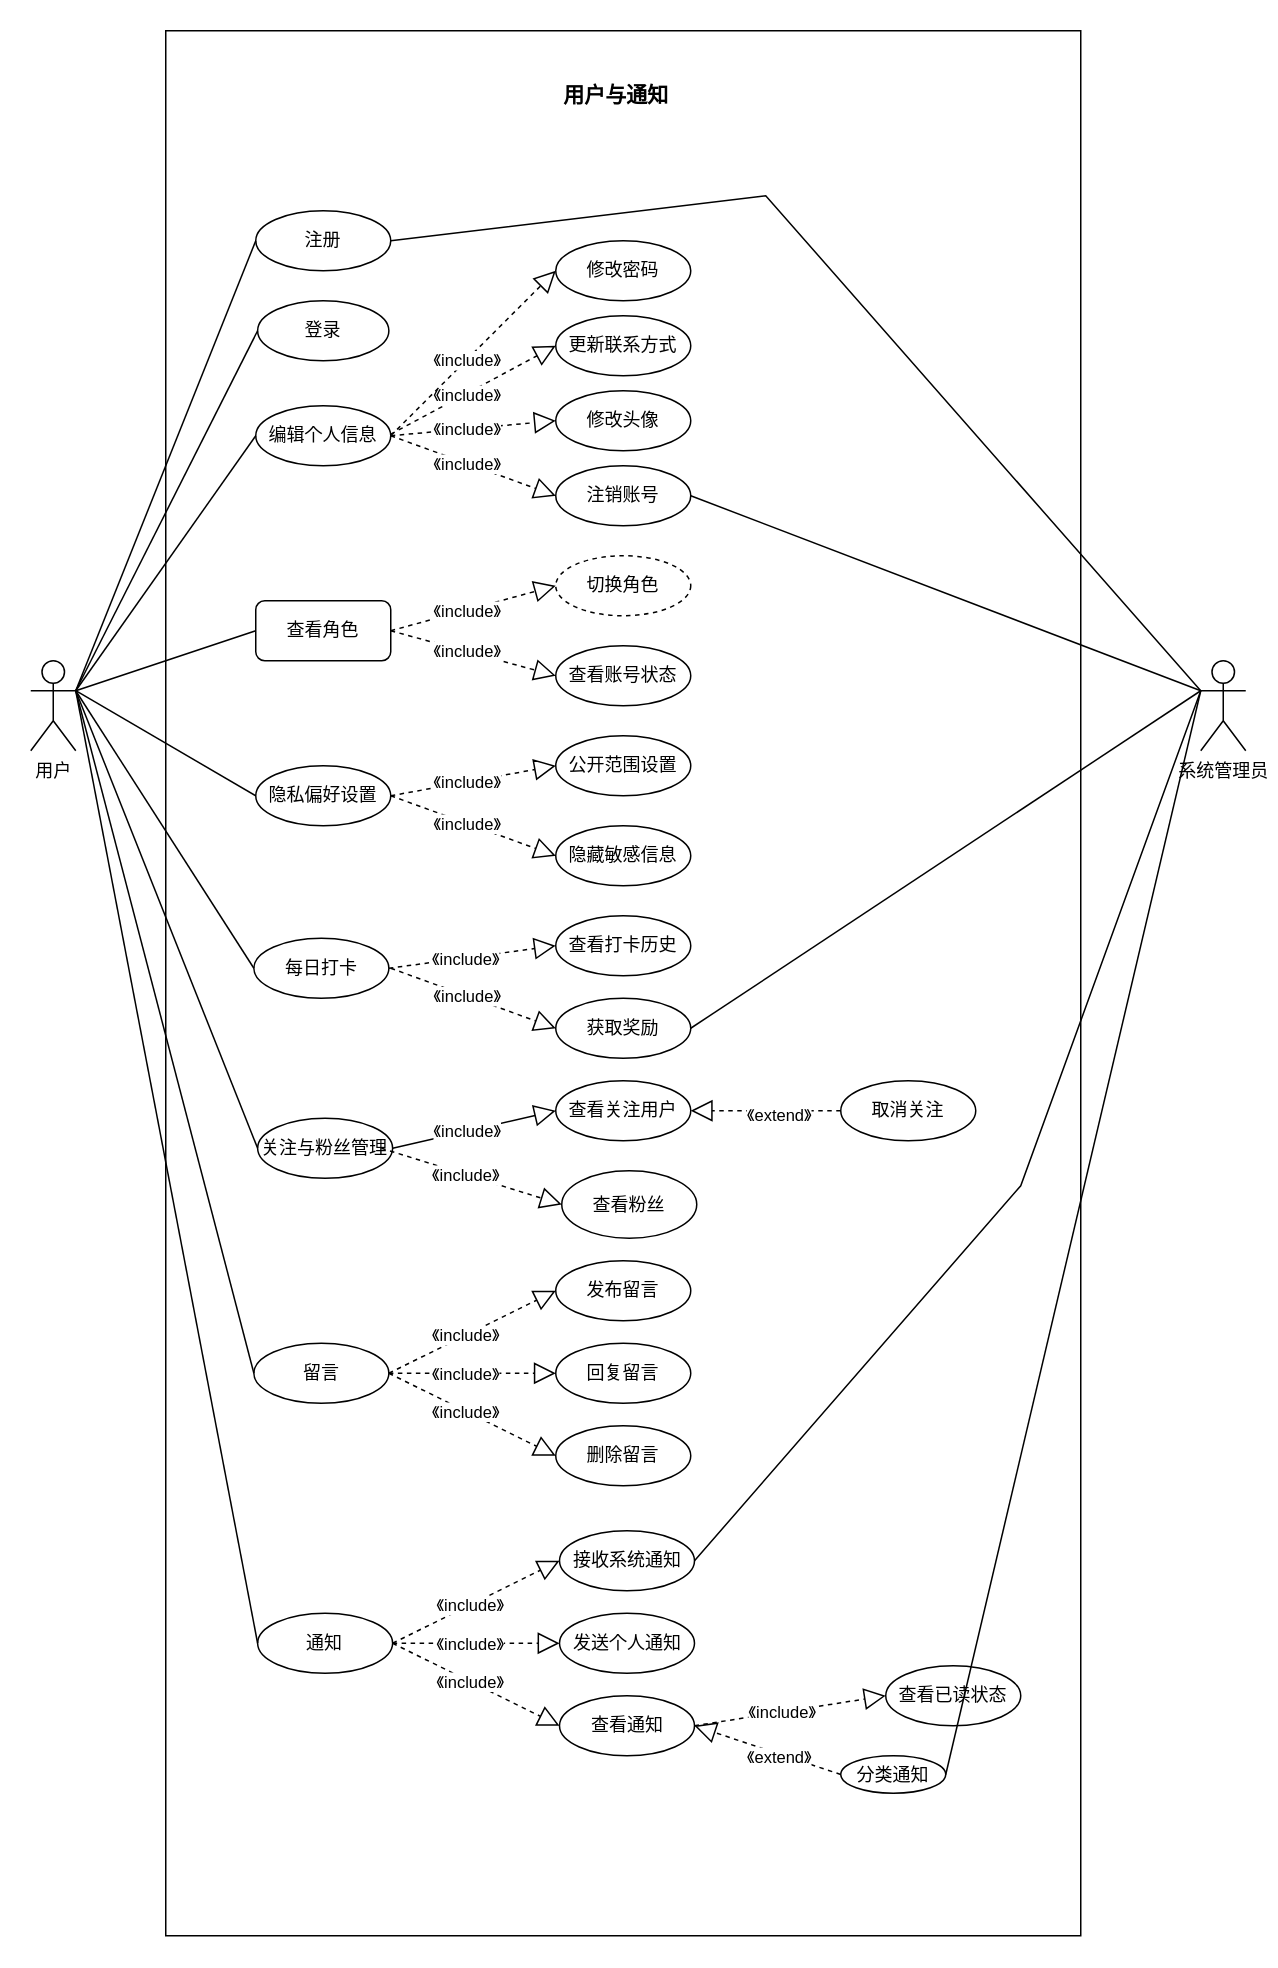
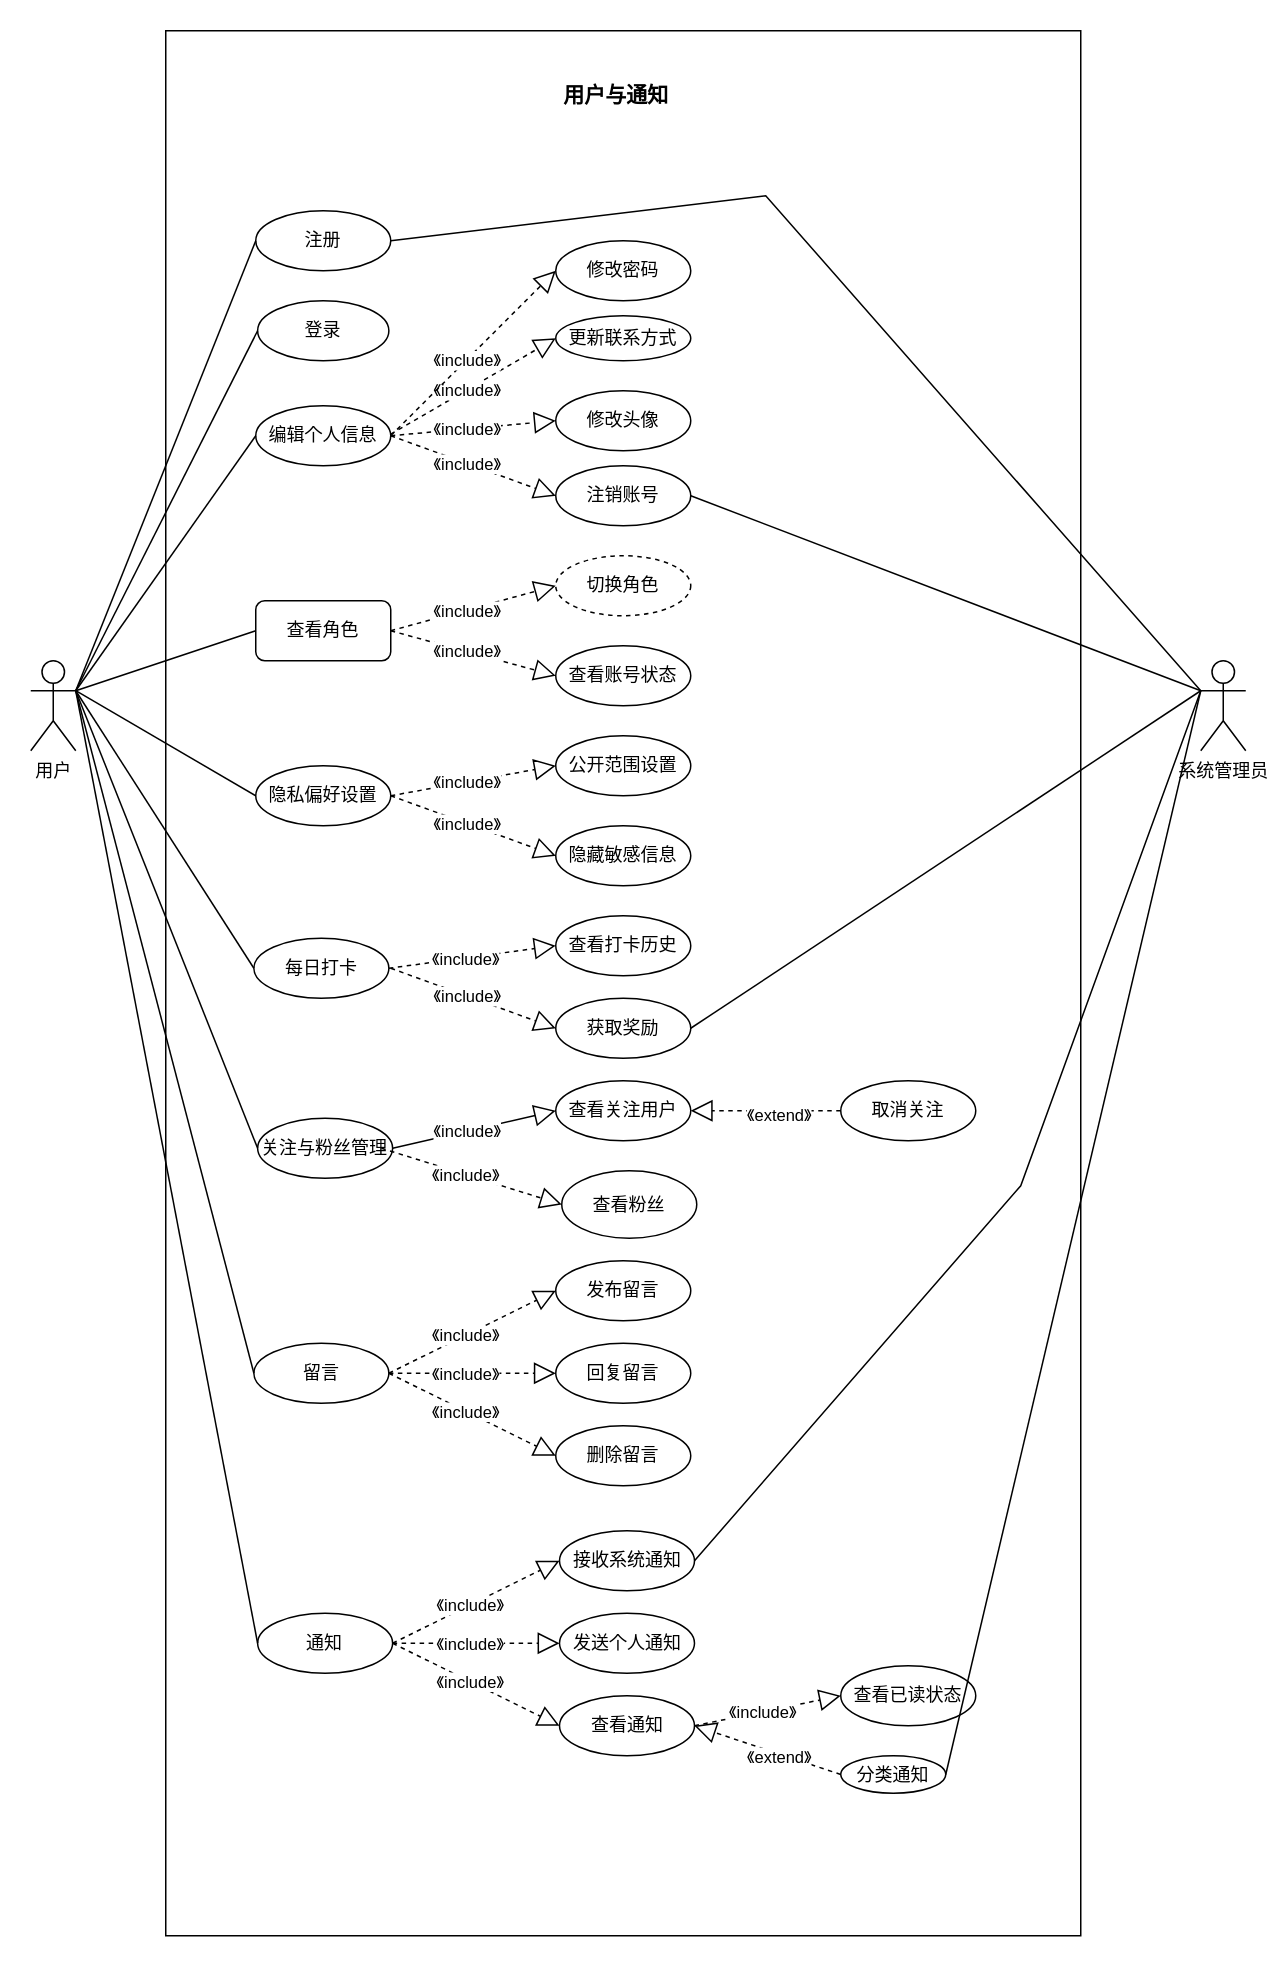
- <mxCell id="19" value="更新联系方式" style="ellipse;whiteSpace=wrap;html=1;" vertex="1" parent="1"><mxGeometry x="370" y="210" width="90" height="40" as="geometry" /></mxCell>
+ <mxCell id="19" value="更新联系方式" style="ellipse;whiteSpace=wrap;html=1;" vertex="1" parent="1"><mxGeometry x="370" y="210" width="90" height="30" as="geometry" /></mxCell>
- <mxCell id="66" value="查看已读状态" style="ellipse;whiteSpace=wrap;html=1;" vertex="1" parent="1"><mxGeometry x="590" y="1110" width="90" height="40" as="geometry" /></mxCell>
+ <mxCell id="66" value="查看已读状态" style="ellipse;whiteSpace=wrap;html=1;" vertex="1" parent="1"><mxGeometry x="560" y="1110" width="90" height="40" as="geometry" /></mxCell>
